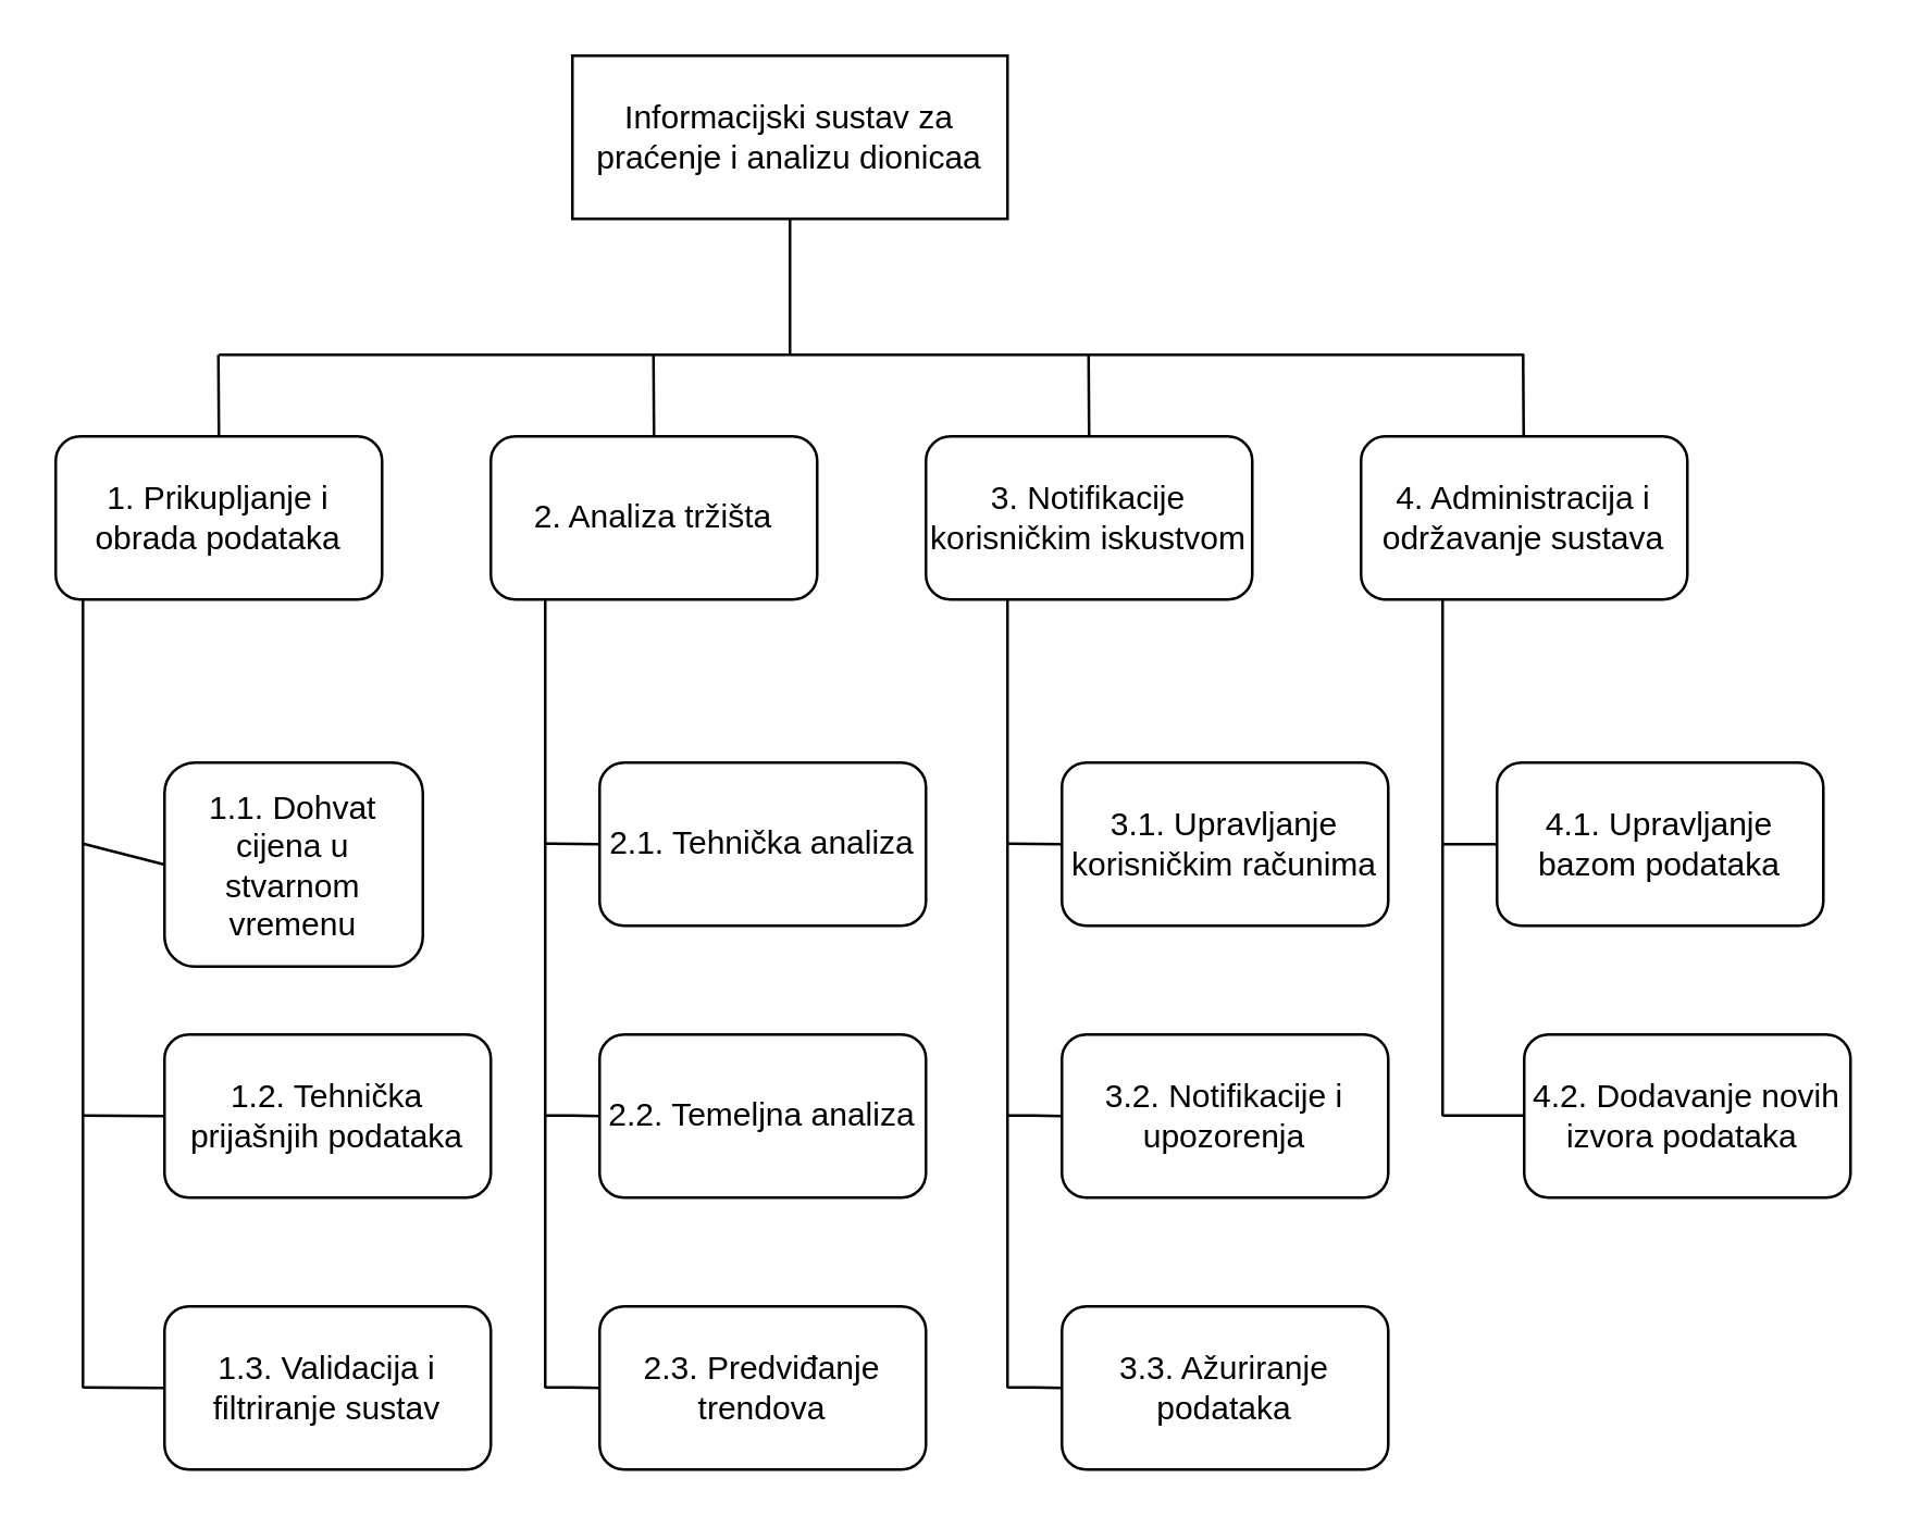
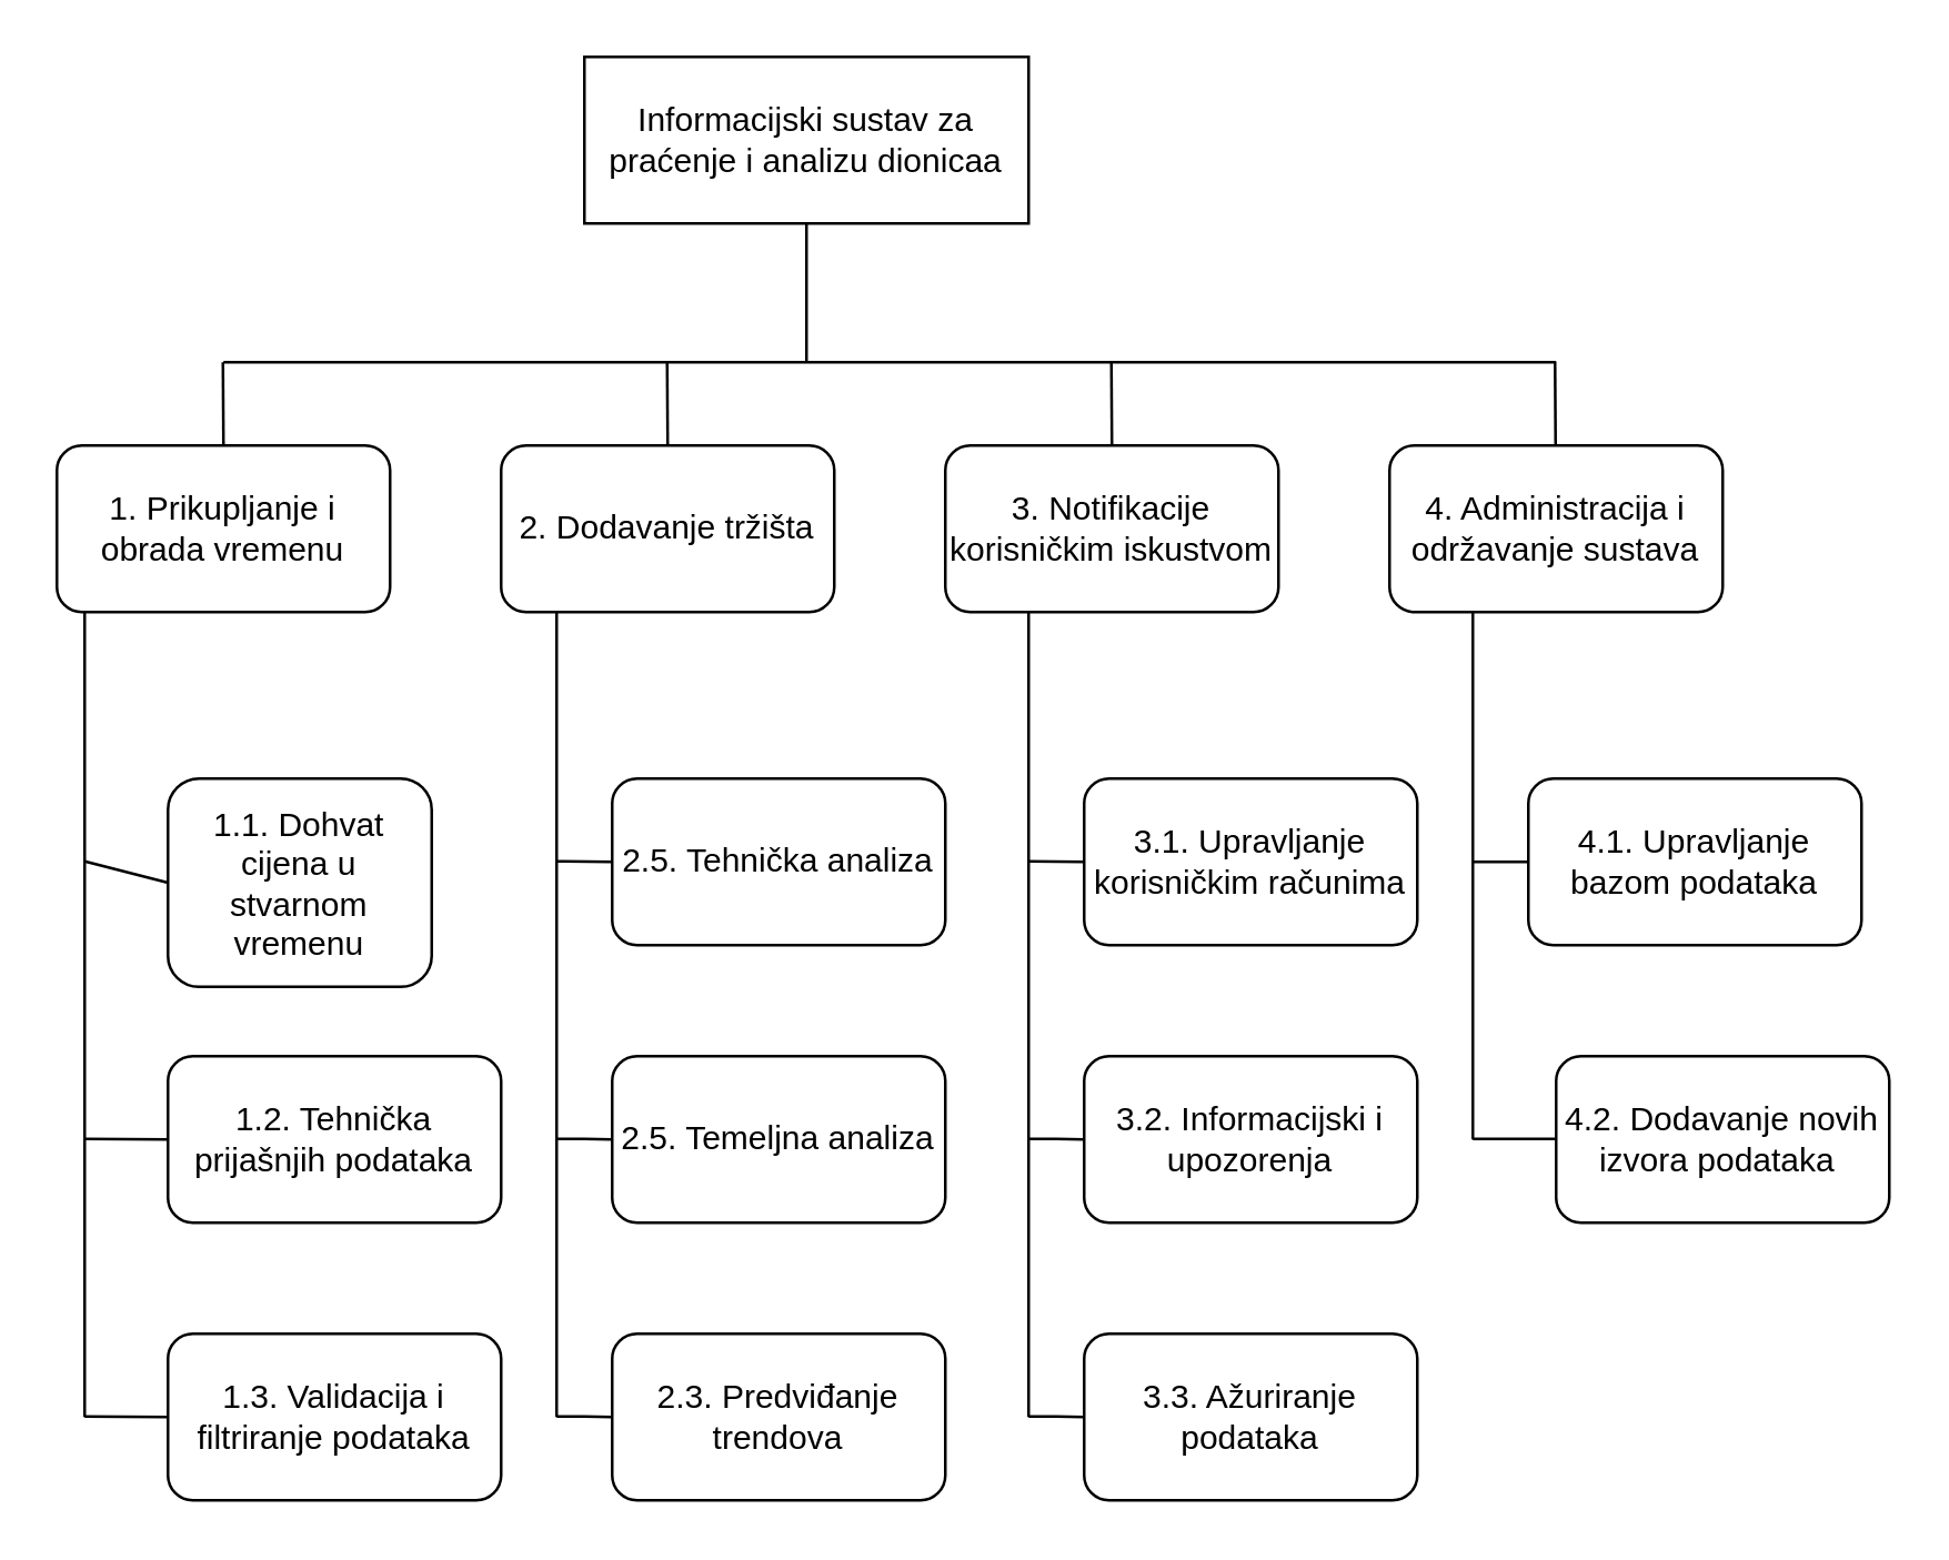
- <mxCell id="3" value="&lt;font style=&quot;color: light-dark(rgb(0, 0, 0), rgb(0, 0, 0));&quot;&gt;1. Prikupljanje i obrada podataka&lt;/font&gt;" style="rounded=1;whiteSpace=wrap;html=1;fillColor=light-dark(#FFFFFF,#FFFFFF);" parent="1" vertex="1"><mxGeometry x="20" y="160" width="120" height="60" as="geometry" /></mxCell>
+ <mxCell id="3" value="&lt;font style=&quot;color: light-dark(rgb(0, 0, 0), rgb(0, 0, 0));&quot;&gt;1. Prikupljanje i obrada vremenu&lt;/font&gt;" style="rounded=1;whiteSpace=wrap;html=1;fillColor=light-dark(#FFFFFF,#FFFFFF);" parent="1" vertex="1"><mxGeometry x="20" y="160" width="120" height="60" as="geometry" /></mxCell>
- <mxCell id="4" value="&lt;font style=&quot;color: light-dark(rgb(0, 0, 0), rgb(0, 0, 0));&quot;&gt;2. Analiza tržišta&lt;/font&gt;" style="rounded=1;whiteSpace=wrap;html=1;fillColor=light-dark(#FFFFFF,#FFFFFF);" parent="1" vertex="1"><mxGeometry x="180" y="160" width="120" height="60" as="geometry" /></mxCell>
+ <mxCell id="4" value="&lt;font style=&quot;color: light-dark(rgb(0, 0, 0), rgb(0, 0, 0));&quot;&gt;2. Dodavanje tržišta&lt;/font&gt;" style="rounded=1;whiteSpace=wrap;html=1;fillColor=light-dark(#FFFFFF,#FFFFFF);" parent="1" vertex="1"><mxGeometry x="180" y="160" width="120" height="60" as="geometry" /></mxCell>
- <mxCell id="10" value="&lt;font style=&quot;color: light-dark(rgb(0, 0, 0), rgb(0, 0, 0));&quot;&gt;2.1. Tehnička analiza&lt;/font&gt;" style="rounded=1;whiteSpace=wrap;html=1;fillColor=light-dark(#FFFFFF,#FFFFFF);" parent="1" vertex="1"><mxGeometry x="220" y="280" width="120" height="60" as="geometry" /></mxCell>
+ <mxCell id="10" value="&lt;font style=&quot;color: light-dark(rgb(0, 0, 0), rgb(0, 0, 0));&quot;&gt;2.5. Tehnička analiza&lt;/font&gt;" style="rounded=1;whiteSpace=wrap;html=1;fillColor=light-dark(#FFFFFF,#FFFFFF);" parent="1" vertex="1"><mxGeometry x="220" y="280" width="120" height="60" as="geometry" /></mxCell>
- <mxCell id="11" value="&lt;font style=&quot;color: light-dark(rgb(0, 0, 0), rgb(0, 0, 0));&quot;&gt;2.2. Temeljna analiza&lt;/font&gt;" style="rounded=1;whiteSpace=wrap;html=1;fillColor=light-dark(#FFFFFF,#FFFFFF);" parent="1" vertex="1"><mxGeometry x="220" y="380" width="120" height="60" as="geometry" /></mxCell>
+ <mxCell id="11" value="&lt;font style=&quot;color: light-dark(rgb(0, 0, 0), rgb(0, 0, 0));&quot;&gt;2.5. Temeljna analiza&lt;/font&gt;" style="rounded=1;whiteSpace=wrap;html=1;fillColor=light-dark(#FFFFFF,#FFFFFF);" parent="1" vertex="1"><mxGeometry x="220" y="380" width="120" height="60" as="geometry" /></mxCell>
- <mxCell id="14" value="&lt;font style=&quot;color: light-dark(rgb(0, 0, 0), rgb(0, 0, 0));&quot;&gt;3.2. Notifikacije i upozorenja&lt;/font&gt;" style="rounded=1;whiteSpace=wrap;html=1;fillColor=light-dark(#FFFFFF,#FFFFFF);" parent="1" vertex="1"><mxGeometry x="390" y="380" width="120" height="60" as="geometry" /></mxCell>
+ <mxCell id="14" value="&lt;font style=&quot;color: light-dark(rgb(0, 0, 0), rgb(0, 0, 0));&quot;&gt;3.2. Informacijski i upozorenja&lt;/font&gt;" style="rounded=1;whiteSpace=wrap;html=1;fillColor=light-dark(#FFFFFF,#FFFFFF);" parent="1" vertex="1"><mxGeometry x="390" y="380" width="120" height="60" as="geometry" /></mxCell>
- <mxCell id="9" value="&lt;font style=&quot;color: light-dark(rgb(0, 0, 0), rgb(0, 0, 0));&quot;&gt;1.3. Validacija i filtriranje sustav&lt;/font&gt;" style="rounded=1;whiteSpace=wrap;html=1;fillColor=light-dark(#FFFFFF,#FFFFFF);" parent="1" vertex="1"><mxGeometry x="60" y="480" width="120" height="60" as="geometry" /></mxCell>
+ <mxCell id="9" value="&lt;font style=&quot;color: light-dark(rgb(0, 0, 0), rgb(0, 0, 0));&quot;&gt;1.3. Validacija i filtriranje podataka&lt;/font&gt;" style="rounded=1;whiteSpace=wrap;html=1;fillColor=light-dark(#FFFFFF,#FFFFFF);" parent="1" vertex="1"><mxGeometry x="60" y="480" width="120" height="60" as="geometry" /></mxCell>
